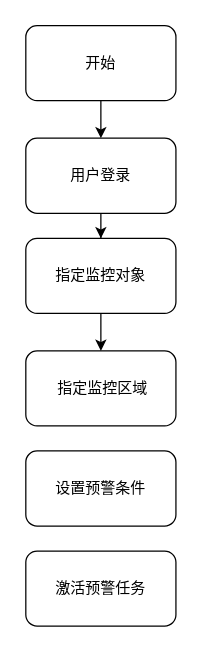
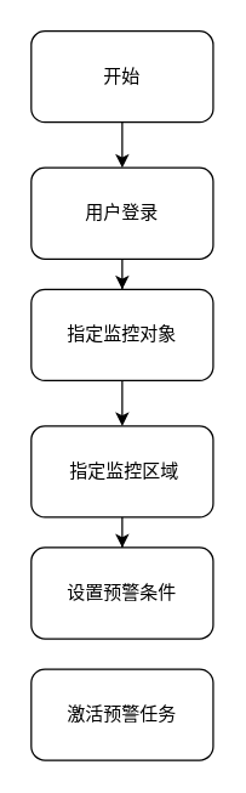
+ <mxCell id="6" style="edgeStyle=orthogonalEdgeStyle;rounded=0;orthogonalLoop=1;jettySize=auto;html=1;entryX=0.5;entryY=0;entryDx=0;entryDy=0;" edge="1" parent="1" source="7" target="8"><mxGeometry relative="1" as="geometry" /></mxCell>
